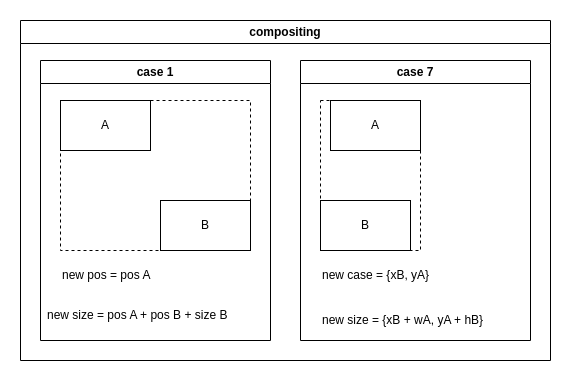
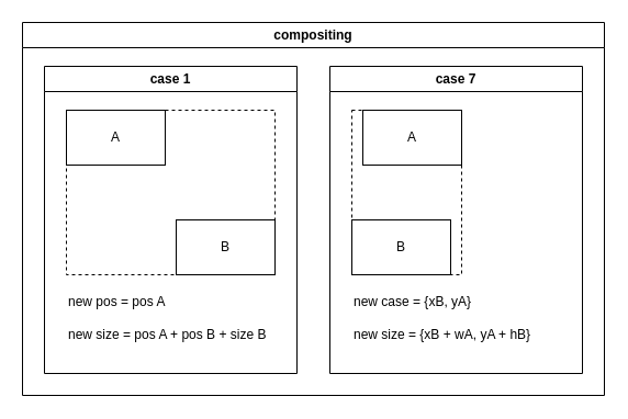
- <mxCell id="8" value="new size = pos A + pos B + size B" style="text;html=1;strokeColor=none;fillColor=none;align=left;verticalAlign=middle;whiteSpace=wrap;rounded=0;" parent="3" vertex="1"><mxGeometry x="5" y="240" width="190" height="30" as="geometry" /></mxCell>
+ <mxCell id="8" value="new size = pos A + pos B + size B" style="text;html=1;strokeColor=none;fillColor=none;align=left;verticalAlign=middle;whiteSpace=wrap;rounded=0;" parent="3" vertex="1"><mxGeometry x="20" y="230" width="190" height="30" as="geometry" /></mxCell>
- <mxCell id="14" value="new size = {xB + wA, yA + hB}" style="text;html=1;strokeColor=none;fillColor=none;align=left;verticalAlign=middle;whiteSpace=wrap;rounded=0;" parent="9" vertex="1"><mxGeometry x="20" y="245" width="190" height="30" as="geometry" /></mxCell>
+ <mxCell id="14" value="new size = {xB + wA, yA + hB}" style="text;html=1;strokeColor=none;fillColor=none;align=left;verticalAlign=middle;whiteSpace=wrap;rounded=0;" parent="9" vertex="1"><mxGeometry x="20" y="230" width="190" height="30" as="geometry" /></mxCell>
